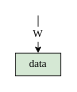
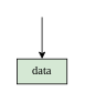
- <mxCell id="4" value="W" style="text;html=1;strokeColor=none;fillColor=#ffffff;align=center;verticalAlign=middle;whiteSpace=wrap;rounded=0;fontFamily=Verdana;fontSize=14;" parent="1" vertex="1"><mxGeometry x="30" y="35" width="40" height="20" as="geometry" /></mxCell>
